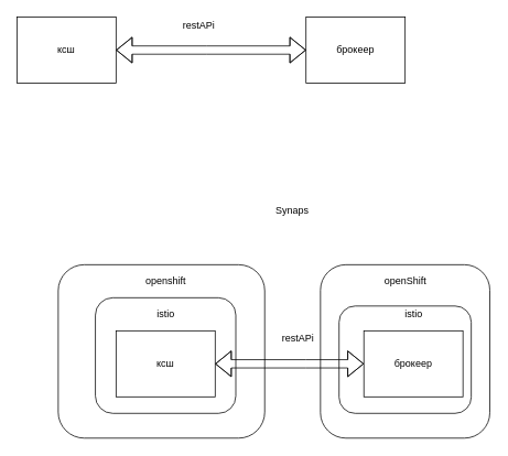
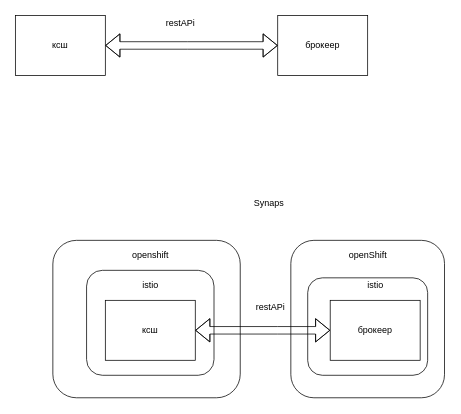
- <mxCell id="18" value="Synaps" style="text;html=1;align=center;verticalAlign=middle;resizable=0;points=[];autosize=1;strokeColor=none;" vertex="1" parent="1"><mxGeometry x="322.5" y="245" width="60" height="20" as="geometry" /></mxCell>
+ <mxCell id="18" value="Synaps" style="text;html=1;align=center;verticalAlign=middle;resizable=0;points=[];autosize=1;strokeColor=none;" vertex="1" parent="1"><mxGeometry x="327.5" y="260" width="60" height="20" as="geometry" /></mxCell>
